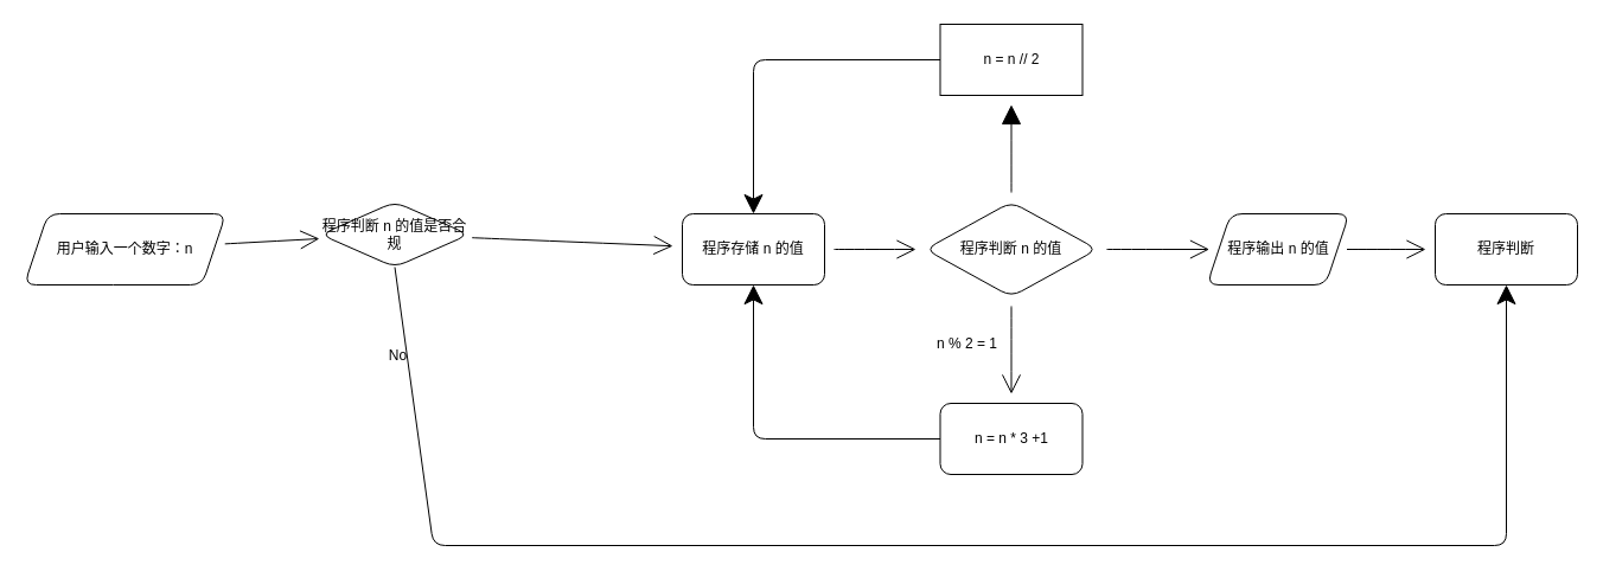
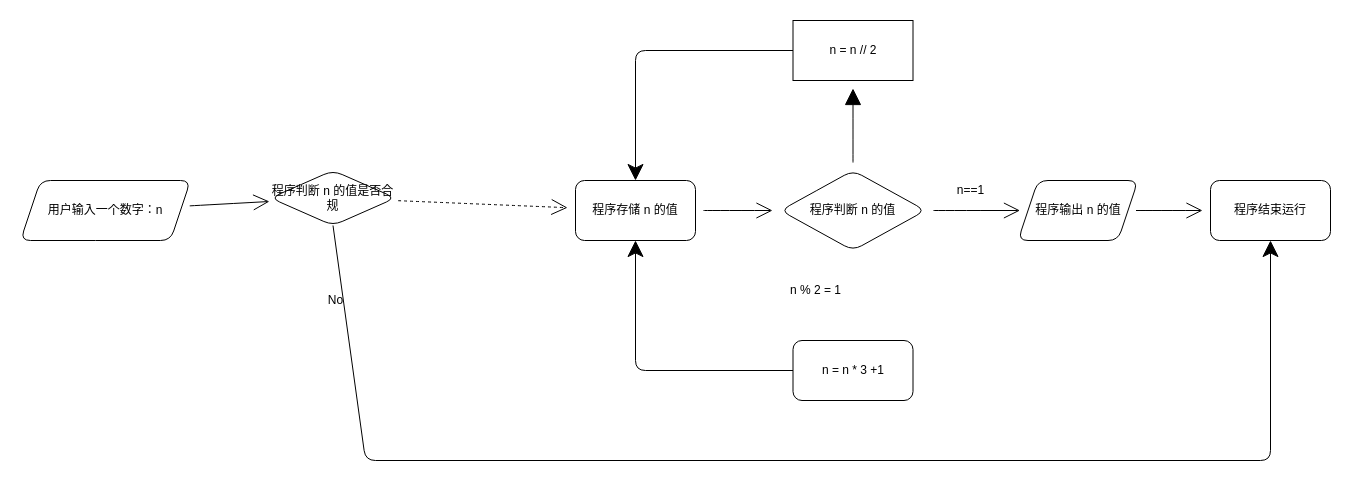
+ <mxCell id="14" value="n==1" style="text;html=1;align=center;verticalAlign=middle;resizable=0;points=[];autosize=1;strokeColor=none;fillColor=none;" vertex="1" parent="1"><mxGeometry x="950" y="180" width="40" height="20" as="geometry" /></mxCell>
- <mxCell id="9" value="" style="edgeStyle=none;curved=1;rounded=0;orthogonalLoop=1;jettySize=auto;html=1;endArrow=open;startSize=14;endSize=14;sourcePerimeterSpacing=8;targetPerimeterSpacing=8;" edge="1" parent="1" source="10" target="12"><mxGeometry relative="1" as="geometry" /></mxCell>
+ <mxCell id="9" value="" style="edgeStyle=none;curved=1;rounded=0;orthogonalLoop=1;jettySize=auto;html=1;endArrow=open;startSize=14;endSize=14;sourcePerimeterSpacing=8;targetPerimeterSpacing=8;dashed=1;" edge="1" parent="1" source="10" target="12"><mxGeometry relative="1" as="geometry" /></mxCell>
- <mxCell id="8" value="程序判断" style="whiteSpace=wrap;html=1;rounded=1;" parent="1" vertex="1"><mxGeometry x="1210" y="180" width="120" height="60" as="geometry" /></mxCell>
+ <mxCell id="8" value="程序结束运行" style="whiteSpace=wrap;html=1;rounded=1;" parent="1" vertex="1"><mxGeometry x="1210" y="180" width="120" height="60" as="geometry" /></mxCell>
- <mxCell id="5" value="" style="edgeStyle=none;curved=1;rounded=0;orthogonalLoop=1;jettySize=auto;html=1;endArrow=open;startSize=14;endSize=14;sourcePerimeterSpacing=8;targetPerimeterSpacing=8;" edge="1" parent="1" source="7" target="18"><mxGeometry relative="1" as="geometry" /></mxCell>
